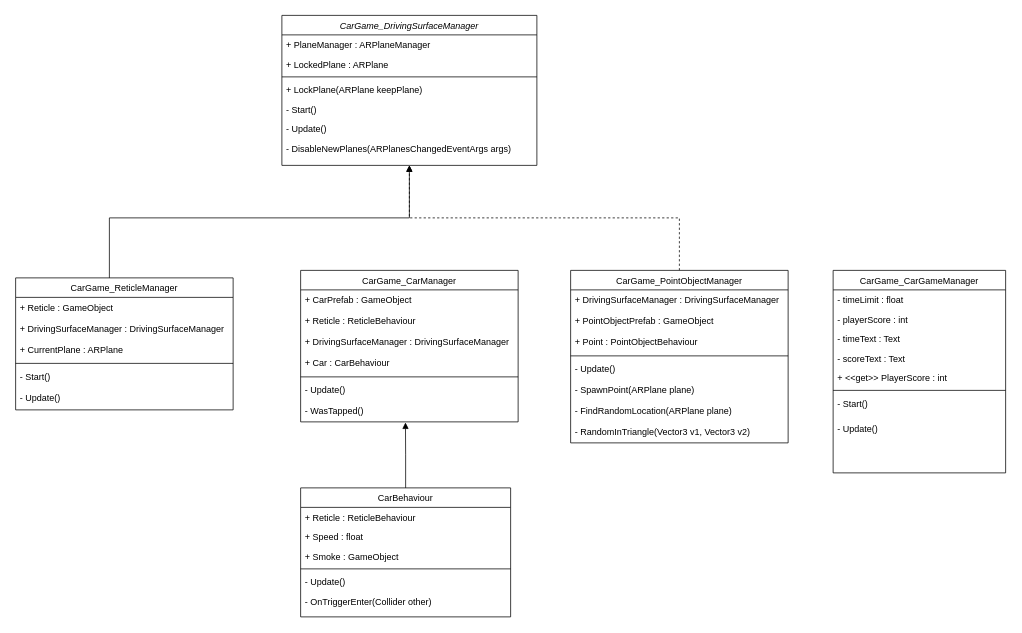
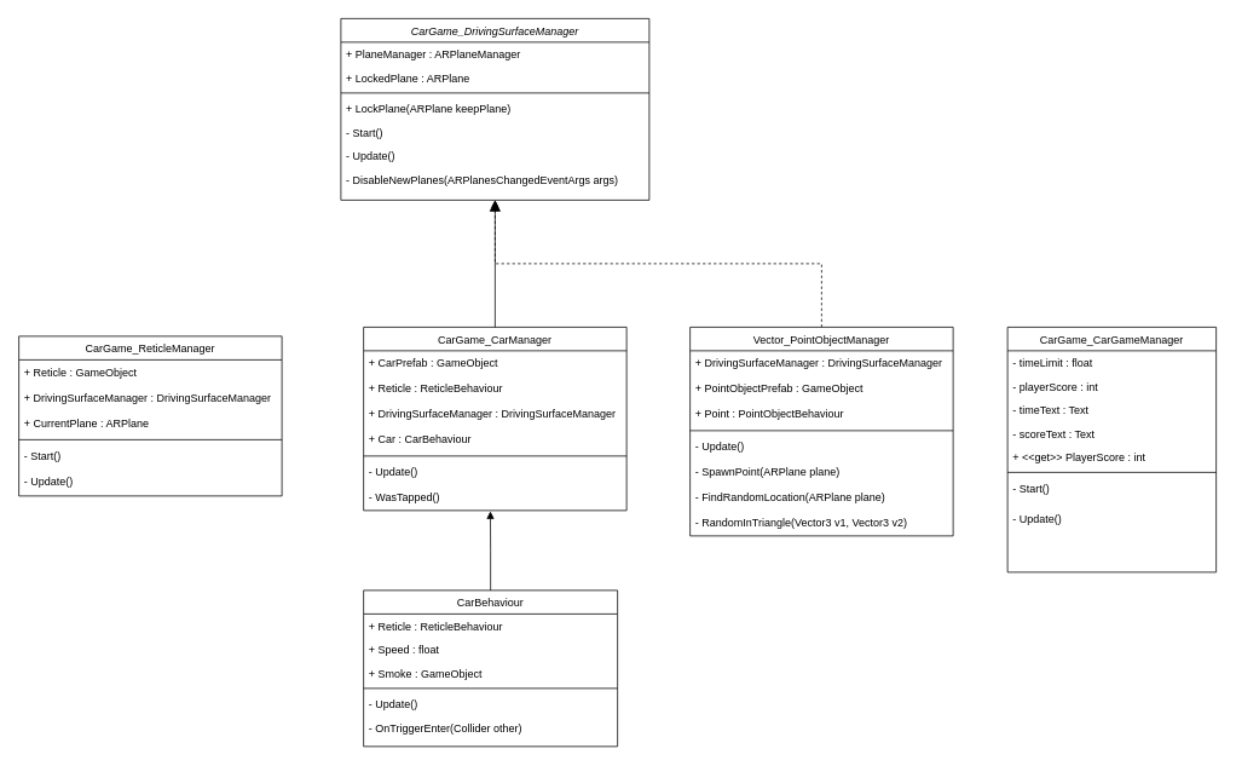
- <mxCell id="36" style="edgeStyle=orthogonalEdgeStyle;rounded=0;orthogonalLoop=1;jettySize=auto;html=1;entryX=0.5;entryY=1;entryDx=0;entryDy=0;endArrow=block;endFill=1;" parent="1" source="37" target="2" edge="1"><mxGeometry relative="1" as="geometry"><Array as="points"><mxPoint x="145" y="290" /><mxPoint x="545" y="290" /></Array></mxGeometry></mxCell>
+ <mxCell id="18" value="" style="endArrow=block;endSize=10;endFill=1;shadow=0;strokeWidth=1;rounded=0;edgeStyle=elbowEdgeStyle;elbow=vertical;" parent="1" source="10" target="2" edge="1"><mxGeometry width="160" relative="1" as="geometry"><mxPoint x="580" y="193" as="sourcePoint" /><mxPoint x="580" y="193" as="targetPoint" /></mxGeometry></mxCell>
- <mxCell id="45" value="CarGame_PointObjectManager" style="swimlane;fontStyle=0;align=center;verticalAlign=top;childLayout=stackLayout;horizontal=1;startSize=26;horizontalStack=0;resizeParent=1;resizeLast=0;collapsible=1;marginBottom=0;rounded=0;shadow=0;strokeWidth=1;swimlaneLine=1;" parent="1" vertex="1"><mxGeometry x="760" y="360" width="290" height="230" as="geometry"><mxRectangle x="130" y="380" width="160" height="26" as="alternateBounds" /></mxGeometry></mxCell>
+ <mxCell id="45" value="Vector_PointObjectManager" style="swimlane;fontStyle=0;align=center;verticalAlign=top;childLayout=stackLayout;horizontal=1;startSize=26;horizontalStack=0;resizeParent=1;resizeLast=0;collapsible=1;marginBottom=0;rounded=0;shadow=0;strokeWidth=1;swimlaneLine=1;" parent="1" vertex="1"><mxGeometry x="760" y="360" width="290" height="230" as="geometry"><mxRectangle x="130" y="380" width="160" height="26" as="alternateBounds" /></mxGeometry></mxCell>
